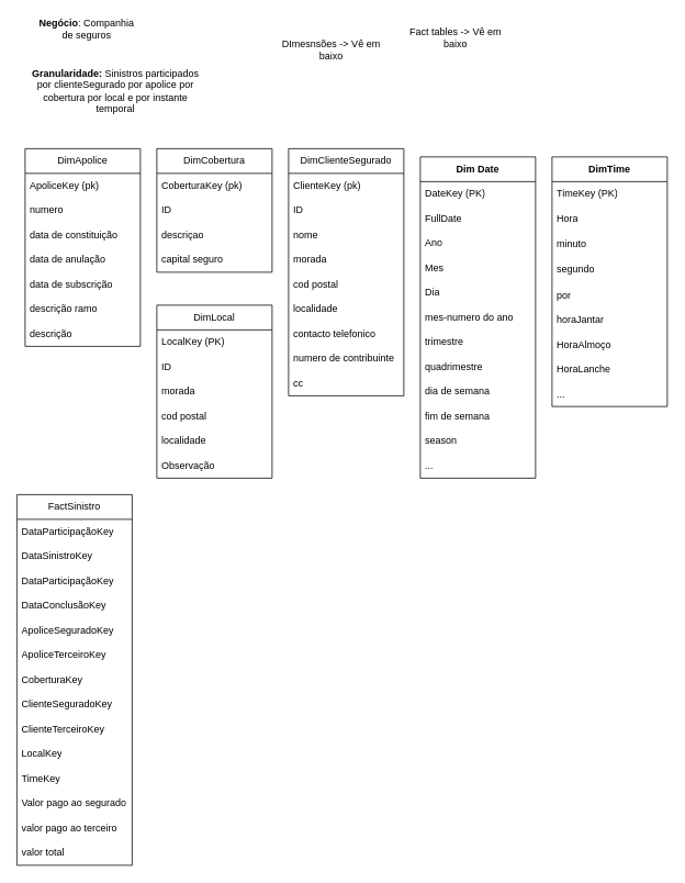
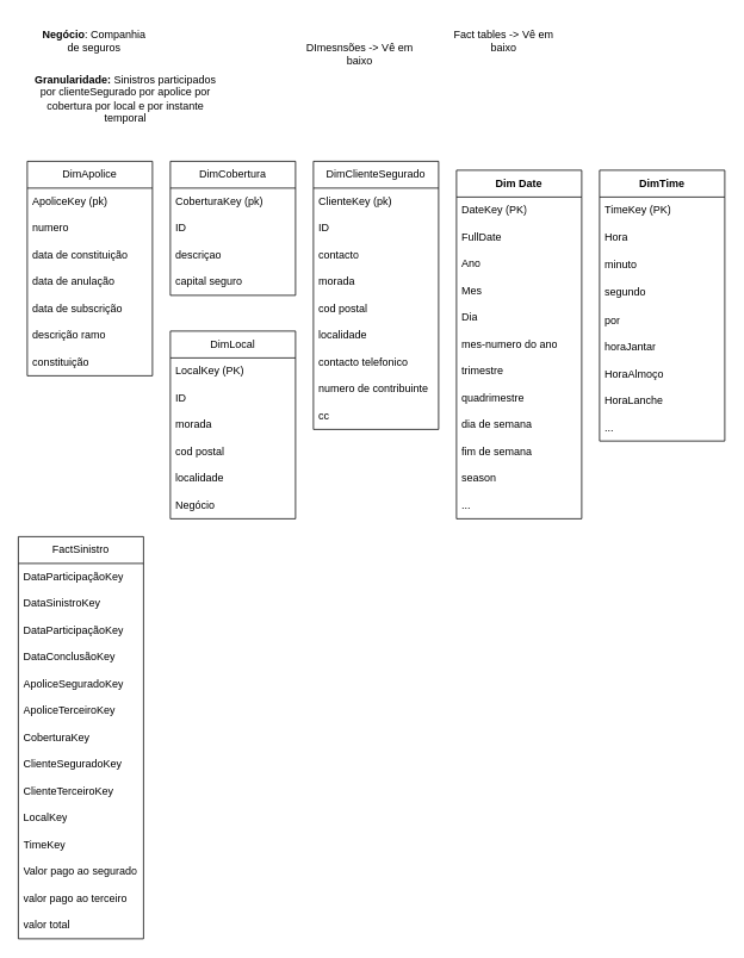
- <mxCell id="2" value="&lt;b&gt;Negócio&lt;/b&gt;: Companhia de seguros" style="text;html=1;strokeColor=none;fillColor=none;align=center;verticalAlign=middle;whiteSpace=wrap;rounded=0;" vertex="1" parent="1"><mxGeometry x="40" y="20" width="130" height="30" as="geometry" /></mxCell>
+ <mxCell id="2" value="&lt;b&gt;Negócio&lt;/b&gt;: Companhia de seguros" style="text;html=1;strokeColor=none;fillColor=none;align=center;verticalAlign=middle;whiteSpace=wrap;rounded=0;" vertex="1" parent="1"><mxGeometry x="40" y="30" width="130" height="30" as="geometry" /></mxCell>
- <mxCell id="4" value="Fact tables -&amp;gt; Vê em baixo" style="text;html=1;strokeColor=none;fillColor=none;align=center;verticalAlign=middle;whiteSpace=wrap;rounded=0;" vertex="1" parent="1"><mxGeometry x="490" y="30" width="126" height="30" as="geometry" /></mxCell>
+ <mxCell id="4" value="Fact tables -&amp;gt; Vê em baixo" style="text;html=1;strokeColor=none;fillColor=none;align=center;verticalAlign=middle;whiteSpace=wrap;rounded=0;" vertex="1" parent="1"><mxGeometry x="500" y="30" width="126" height="30" as="geometry" /></mxCell>
- <mxCell id="67" value="nome" style="text;strokeColor=none;fillColor=none;align=left;verticalAlign=middle;spacingLeft=4;spacingRight=4;overflow=hidden;points=[[0,0.5],[1,0.5]];portConstraint=eastwest;rotatable=0;whiteSpace=wrap;html=1;" vertex="1" parent="64"><mxGeometry y="90" width="140" height="30" as="geometry" /></mxCell>
+ <mxCell id="67" value="contacto" style="text;strokeColor=none;fillColor=none;align=left;verticalAlign=middle;spacingLeft=4;spacingRight=4;overflow=hidden;points=[[0,0.5],[1,0.5]];portConstraint=eastwest;rotatable=0;whiteSpace=wrap;html=1;" vertex="1" parent="64"><mxGeometry y="90" width="140" height="30" as="geometry" /></mxCell>
- <mxCell id="18" value="descrição" style="text;strokeColor=none;fillColor=none;align=left;verticalAlign=middle;spacingLeft=4;spacingRight=4;overflow=hidden;points=[[0,0.5],[1,0.5]];portConstraint=eastwest;rotatable=0;whiteSpace=wrap;html=1;" vertex="1" parent="11"><mxGeometry y="210" width="140" height="30" as="geometry" /></mxCell>
+ <mxCell id="18" value="constituição" style="text;strokeColor=none;fillColor=none;align=left;verticalAlign=middle;spacingLeft=4;spacingRight=4;overflow=hidden;points=[[0,0.5],[1,0.5]];portConstraint=eastwest;rotatable=0;whiteSpace=wrap;html=1;" vertex="1" parent="11"><mxGeometry y="210" width="140" height="30" as="geometry" /></mxCell>
- <mxCell id="63" value="Observação" style="text;strokeColor=none;fillColor=none;align=left;verticalAlign=middle;spacingLeft=4;spacingRight=4;overflow=hidden;points=[[0,0.5],[1,0.5]];portConstraint=eastwest;rotatable=0;whiteSpace=wrap;html=1;" vertex="1" parent="57"><mxGeometry y="180" width="140" height="30" as="geometry" /></mxCell>
+ <mxCell id="63" value="Negócio" style="text;strokeColor=none;fillColor=none;align=left;verticalAlign=middle;spacingLeft=4;spacingRight=4;overflow=hidden;points=[[0,0.5],[1,0.5]];portConstraint=eastwest;rotatable=0;whiteSpace=wrap;html=1;" vertex="1" parent="57"><mxGeometry y="180" width="140" height="30" as="geometry" /></mxCell>
